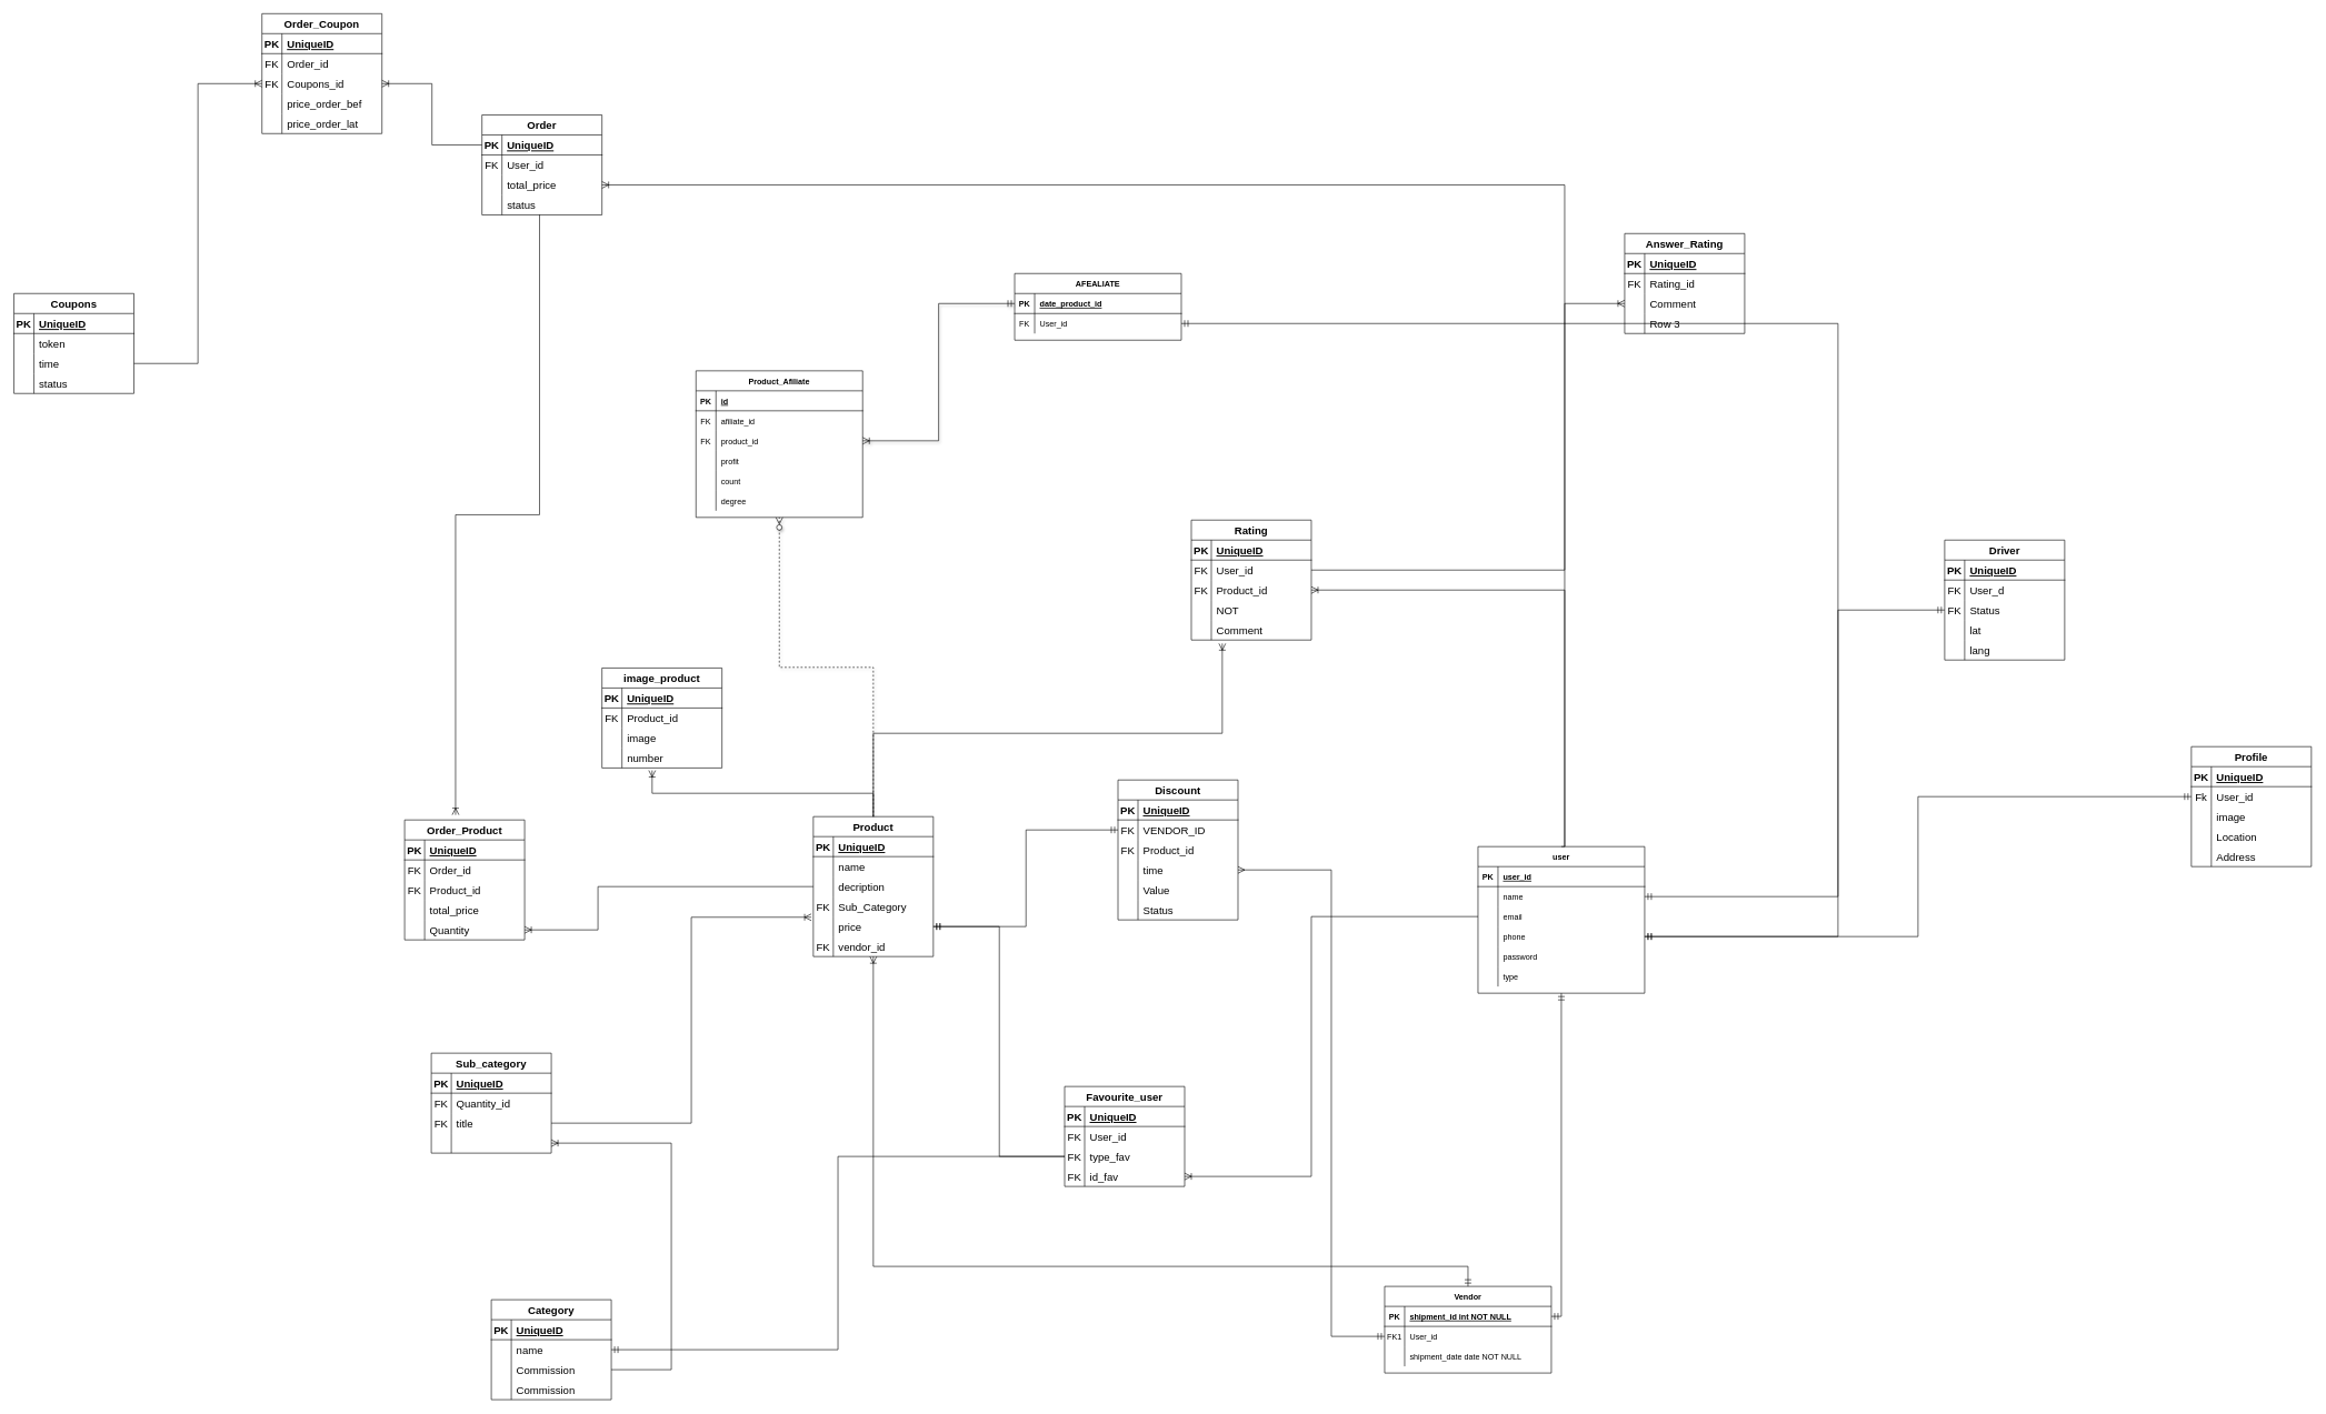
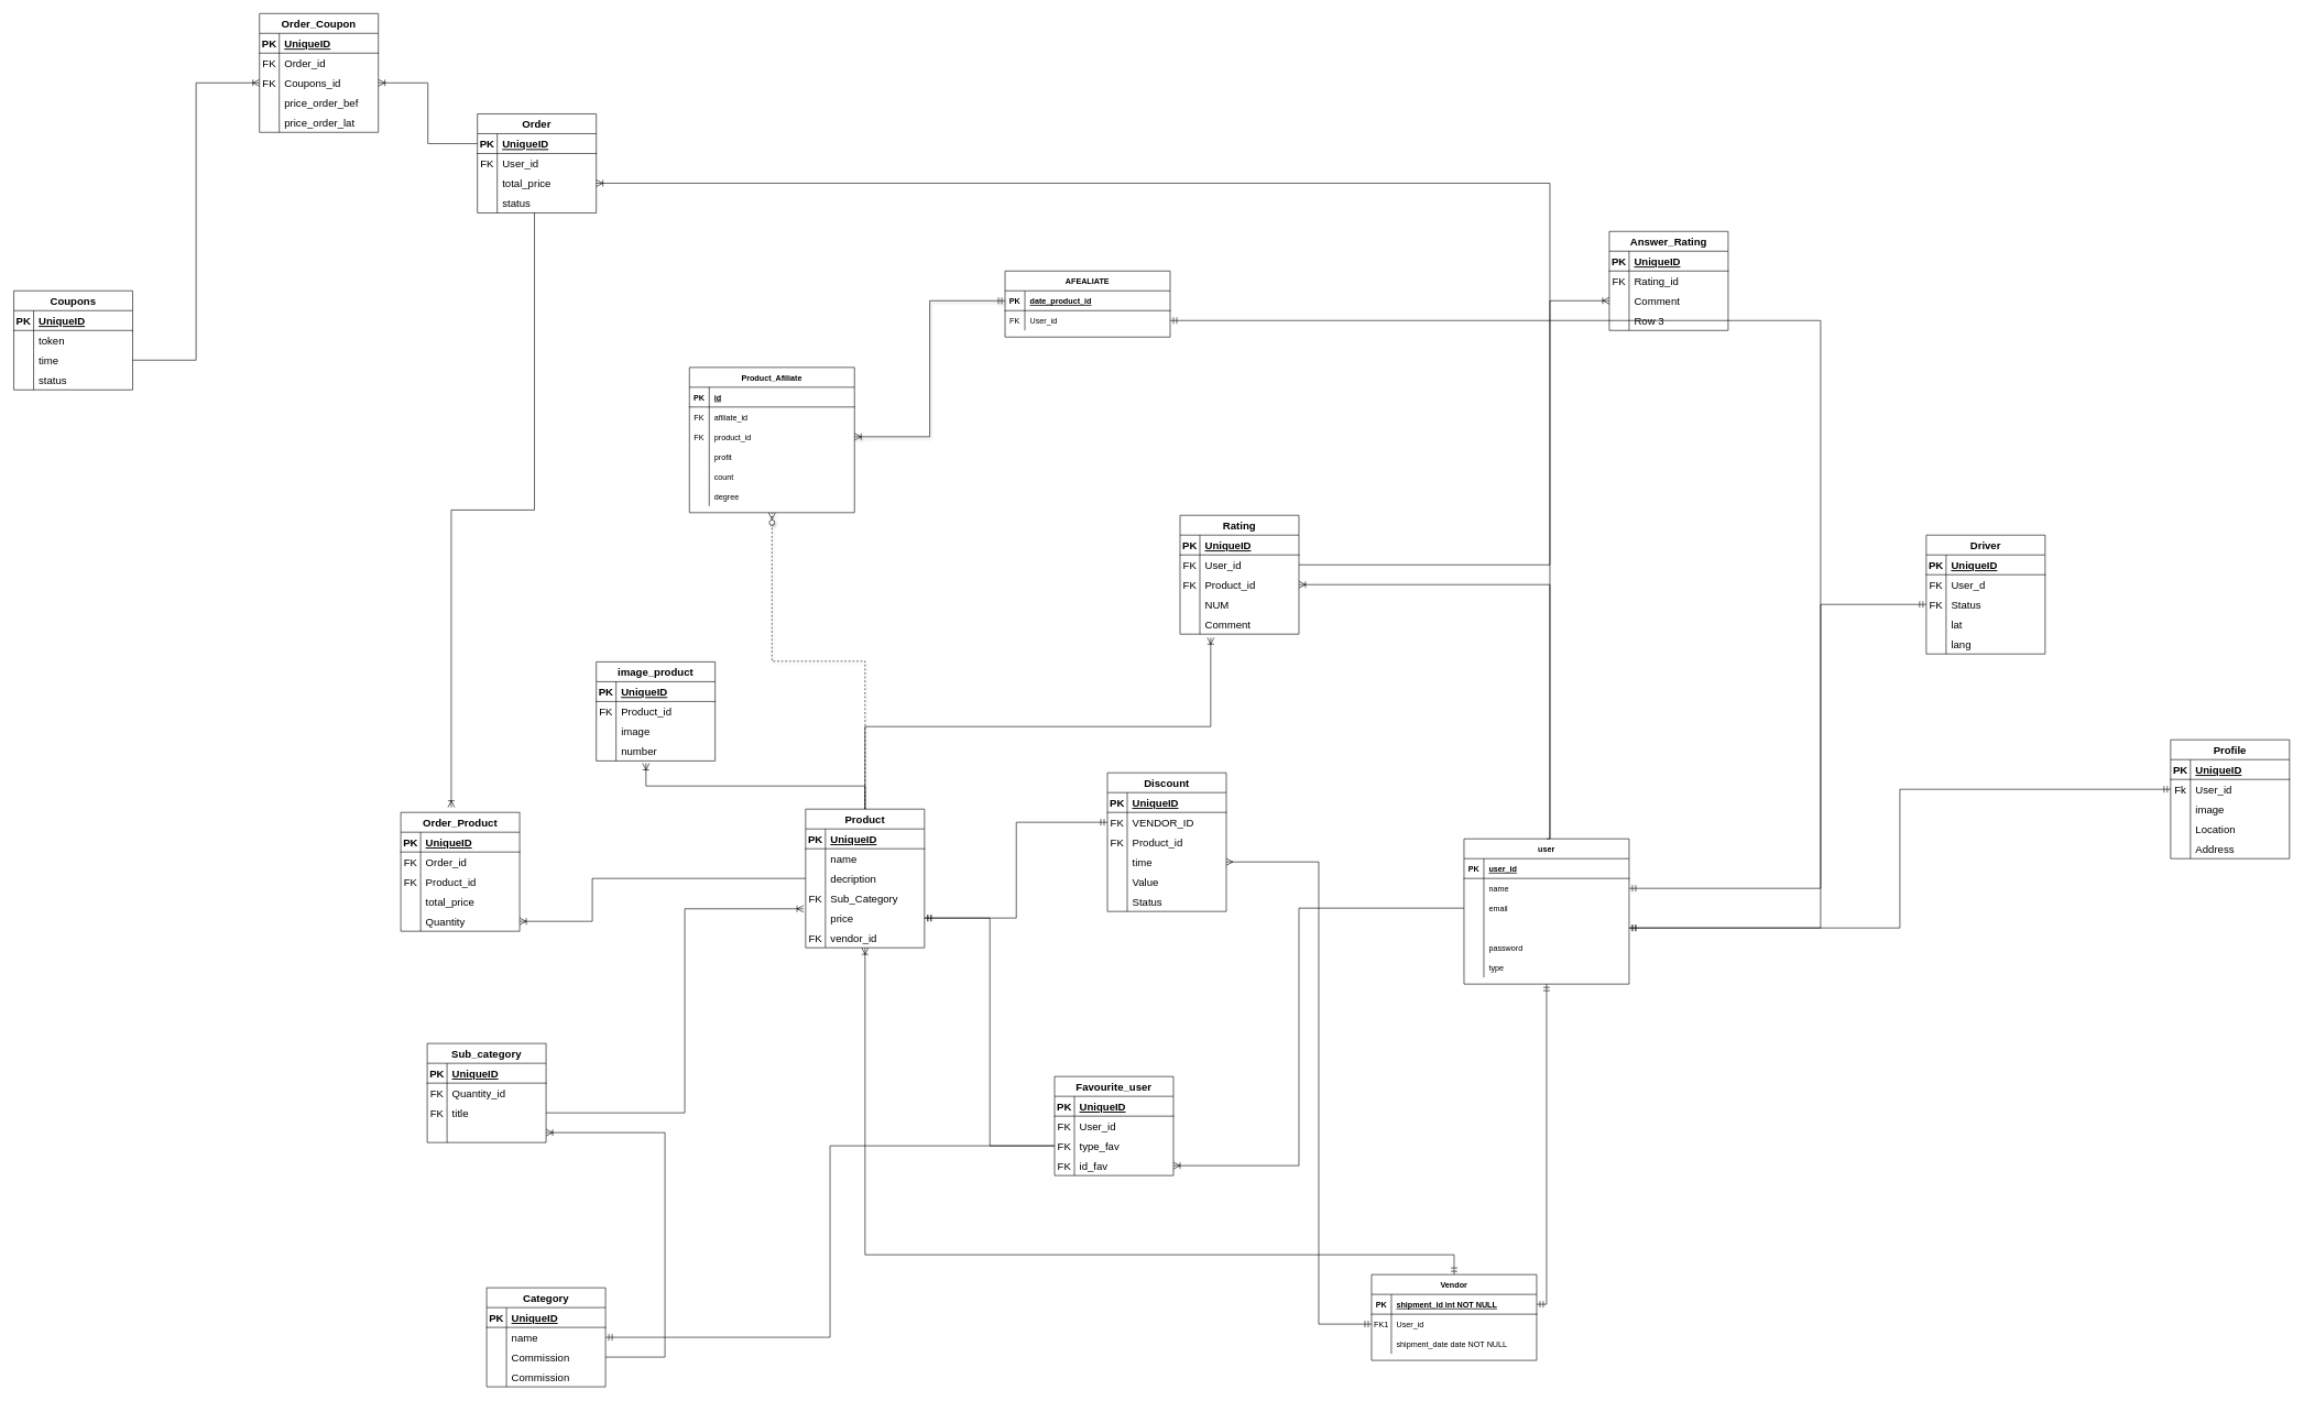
- <mxCell id="146" value="NOT" style="shape=partialRectangle;connectable=0;fillColor=none;top=0;left=0;bottom=0;right=0;align=left;spacingLeft=6;overflow=hidden;fontSize=16;" vertex="1" parent="144"><mxGeometry x="30" width="150" height="30" as="geometry"><mxRectangle width="150" height="30" as="alternateBounds" /></mxGeometry></mxCell>
+ <mxCell id="146" value="NUM" style="shape=partialRectangle;connectable=0;fillColor=none;top=0;left=0;bottom=0;right=0;align=left;spacingLeft=6;overflow=hidden;fontSize=16;" vertex="1" parent="144"><mxGeometry x="30" width="150" height="30" as="geometry"><mxRectangle width="150" height="30" as="alternateBounds" /></mxGeometry></mxCell>
- <mxCell id="14" value="phone" style="shape=partialRectangle;overflow=hidden;connectable=0;fillColor=none;top=0;left=0;bottom=0;right=0;align=left;spacingLeft=6;" vertex="1" parent="12"><mxGeometry x="30" width="220" height="30" as="geometry"><mxRectangle width="220" height="30" as="alternateBounds" /></mxGeometry></mxCell>
